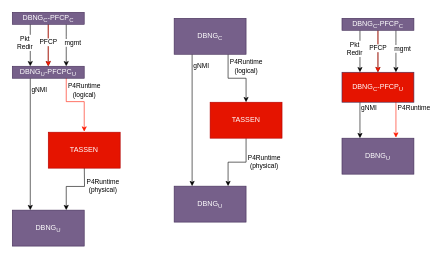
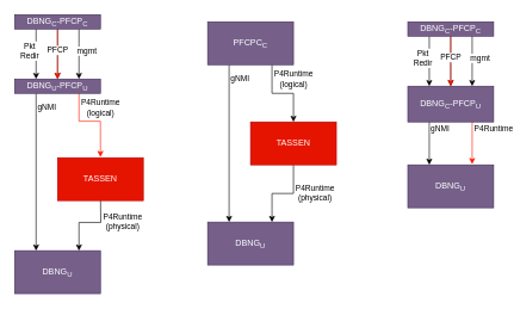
- <mxCell id="5" value="DBNG&lt;sub&gt;C&lt;/sub&gt;" style="rounded=0;whiteSpace=wrap;html=1;fillColor=#76608a;strokeColor=#432D57;fontColor=#ffffff;" vertex="1" parent="1"><mxGeometry x="290" y="30" width="120" height="60" as="geometry" /></mxCell>
+ <mxCell id="5" value="PFCPC&lt;sub&gt;C&lt;/sub&gt;" style="rounded=0;whiteSpace=wrap;html=1;fillColor=#76608a;strokeColor=#432D57;fontColor=#ffffff;" vertex="1" parent="1"><mxGeometry x="290" y="30" width="120" height="60" as="geometry" /></mxCell>
- <mxCell id="13" value="&lt;div&gt;DBNG&lt;sub&gt;U&lt;/sub&gt;-PFCPC&lt;sub&gt;U&lt;/sub&gt;&lt;/div&gt;" style="rounded=0;whiteSpace=wrap;html=1;fillColor=#76608a;strokeColor=#432D57;fontColor=#ffffff;" vertex="1" parent="1"><mxGeometry x="20" y="110" width="120" height="20" as="geometry" /></mxCell>
+ <mxCell id="13" value="&lt;div&gt;DBNG&lt;sub&gt;U&lt;/sub&gt;-PFCP&lt;sub&gt;U&lt;/sub&gt;&lt;/div&gt;" style="rounded=0;whiteSpace=wrap;html=1;fillColor=#76608a;strokeColor=#432D57;fontColor=#ffffff;" vertex="1" parent="1"><mxGeometry x="20" y="110" width="120" height="20" as="geometry" /></mxCell>
- <mxCell id="28" value="DBNG&lt;sub&gt;C&lt;/sub&gt;-PFCP&lt;sub&gt;U&lt;/sub&gt;" style="rounded=0;whiteSpace=wrap;html=1;fillColor=#e51400;strokeColor=#432D57;fontColor=#ffffff;" vertex="1" parent="1"><mxGeometry x="570" y="120" width="120" height="50" as="geometry" /></mxCell>
+ <mxCell id="28" value="DBNG&lt;sub&gt;C&lt;/sub&gt;-PFCP&lt;sub&gt;U&lt;/sub&gt;" style="rounded=0;whiteSpace=wrap;html=1;fillColor=#76608a;strokeColor=#432D57;fontColor=#ffffff;" vertex="1" parent="1"><mxGeometry x="570" y="120" width="120" height="50" as="geometry" /></mxCell>
